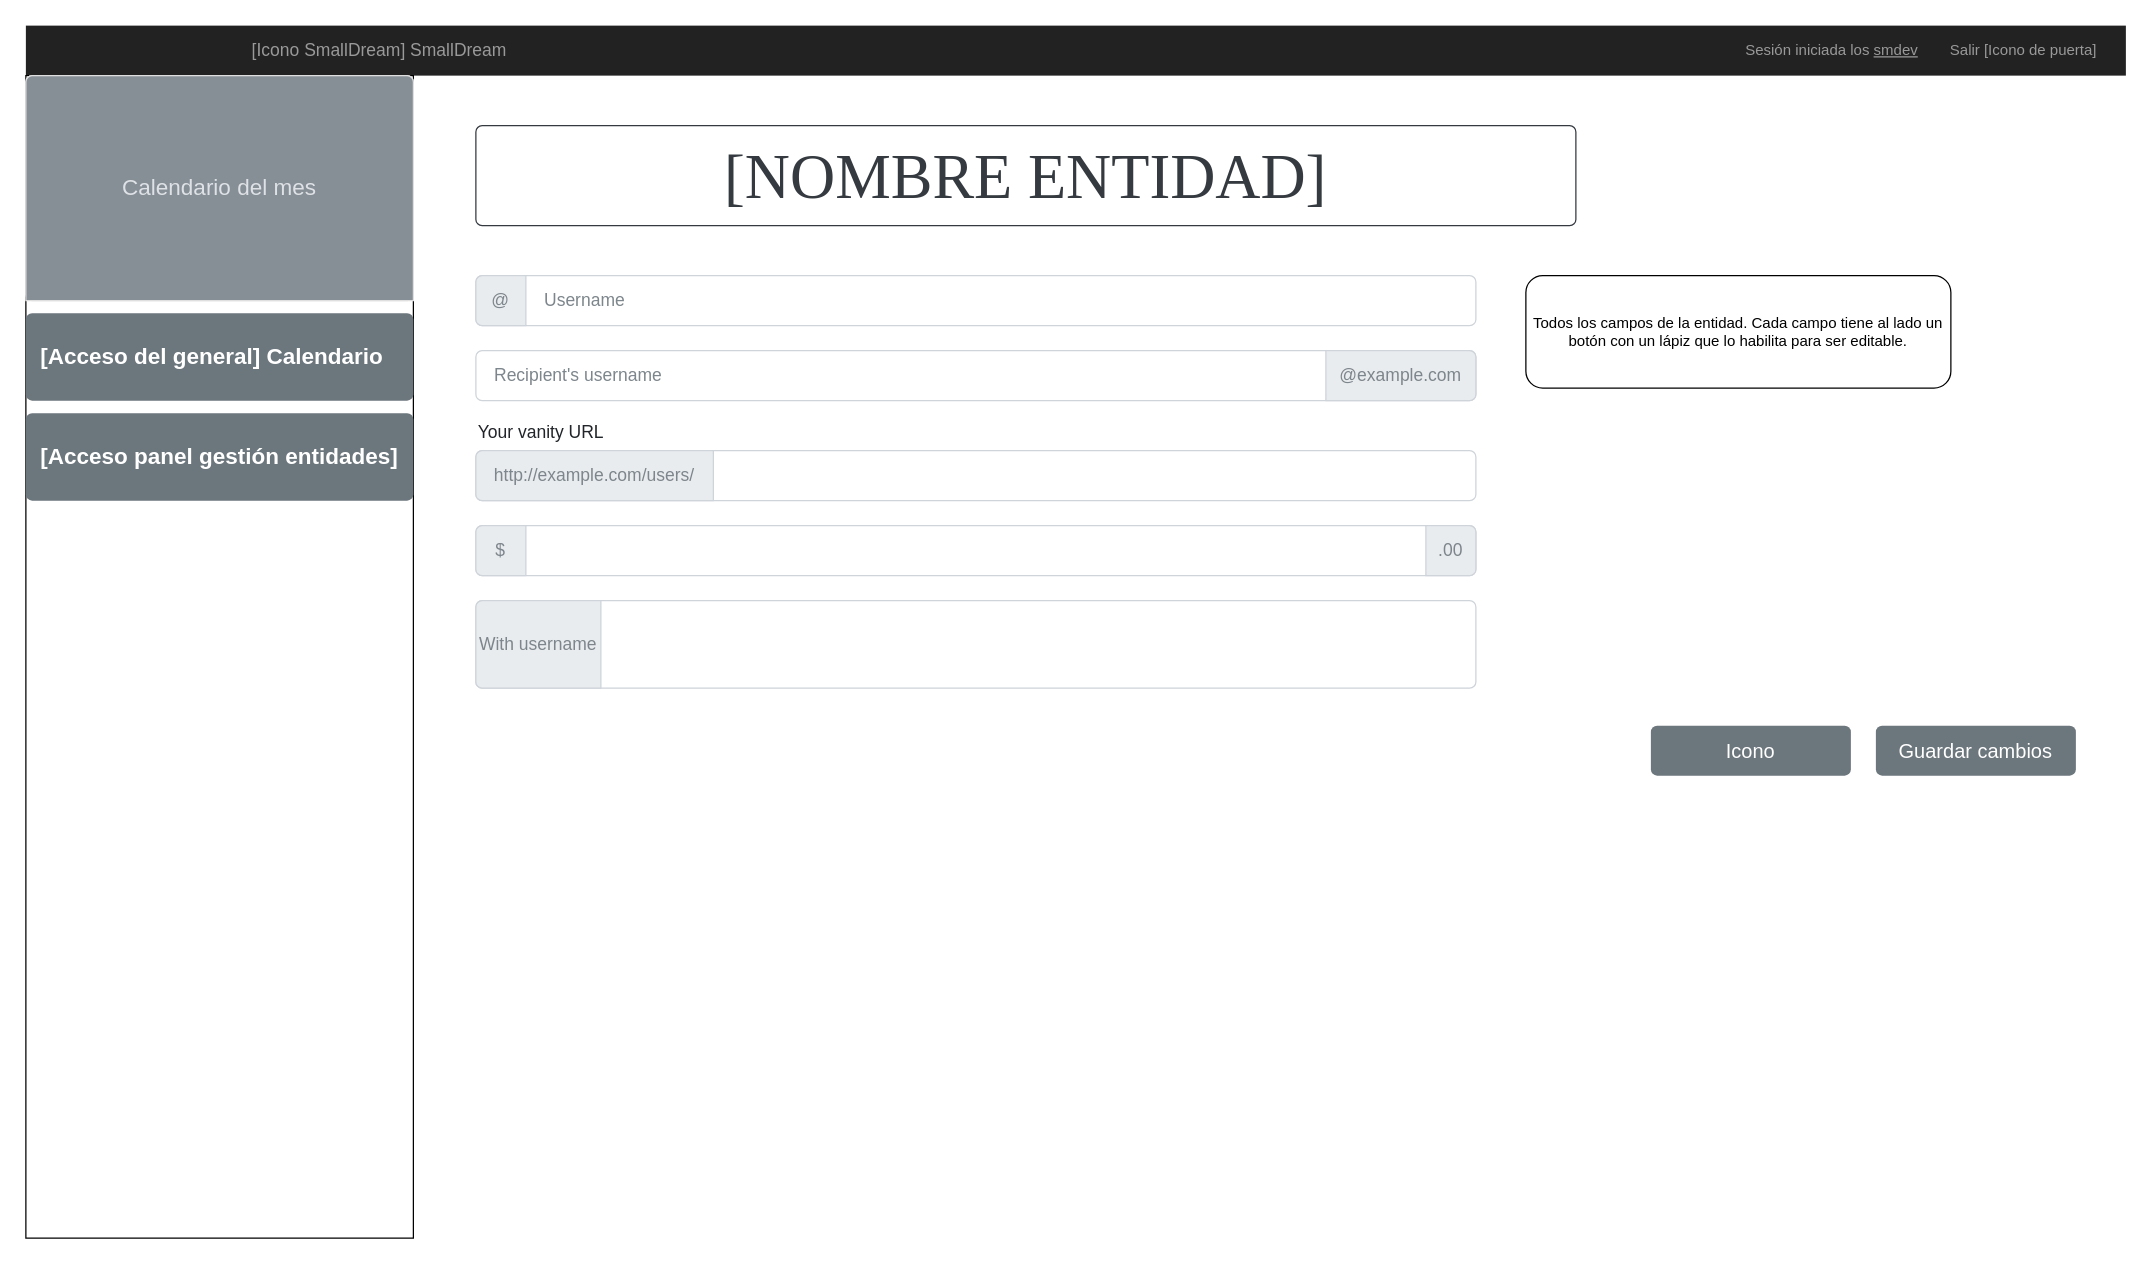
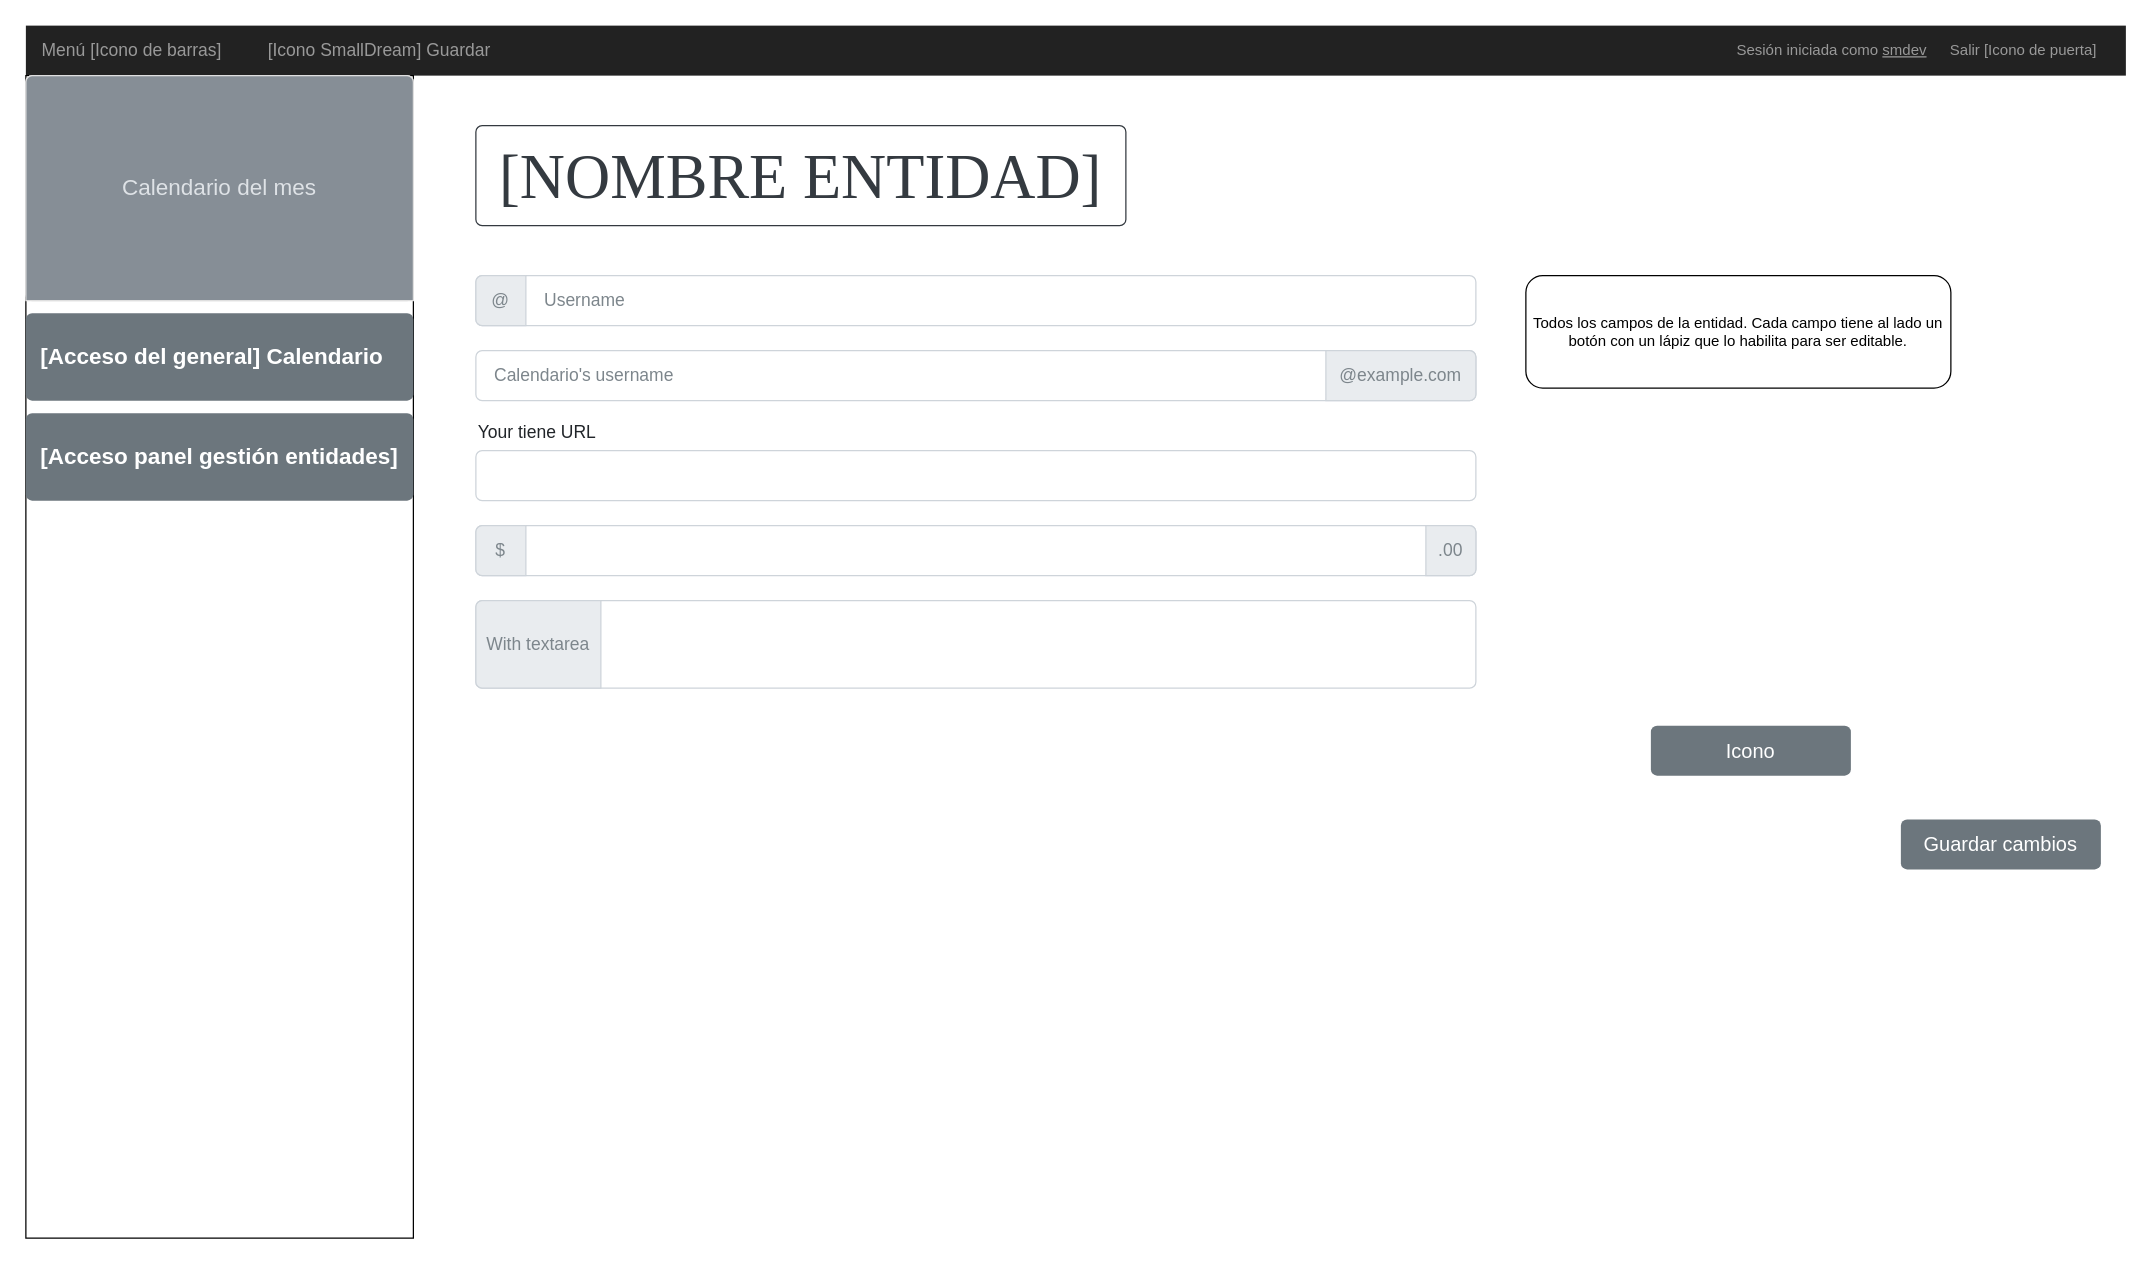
+ <mxCell id="3" value="Menú [Icono de barras]" style="html=1;shadow=0;dashed=0;fillColor=none;strokeColor=none;shape=mxgraph.bootstrap.rect;fontColor=#999999;fontSize=14;whiteSpace=wrap;" vertex="1" parent="2"><mxGeometry width="170" height="40" as="geometry" /></mxCell>
- <mxCell id="6" value="[Icono SmallDream] SmallDream" style="html=1;shadow=0;dashed=0;fillColor=none;strokeColor=none;shape=mxgraph.bootstrap.rect;fontColor=#999999;fontSize=14;whiteSpace=wrap;" vertex="1" parent="2"><mxGeometry x="170" width="226.26" height="40" as="geometry" /></mxCell>
+ <mxCell id="6" value="[Icono SmallDream] Guardar" style="html=1;shadow=0;dashed=0;fillColor=none;strokeColor=none;shape=mxgraph.bootstrap.rect;fontColor=#999999;fontSize=14;whiteSpace=wrap;" vertex="1" parent="2"><mxGeometry x="170" width="226.26" height="40" as="geometry" /></mxCell>
- <mxCell id="4" value="Sesión iniciada los &lt;u&gt;smdev&lt;/u&gt;" style="html=1;shadow=0;dashed=0;fillColor=none;strokeColor=none;shape=mxgraph.bootstrap.rect;fontColor=#999999;whiteSpace=wrap;" vertex="1" parent="2"><mxGeometry x="1350" width="190.09" height="40" as="geometry" /></mxCell>
+ <mxCell id="4" value="Sesión iniciada como &lt;u&gt;smdev&lt;/u&gt;" style="html=1;shadow=0;dashed=0;fillColor=none;strokeColor=none;shape=mxgraph.bootstrap.rect;fontColor=#999999;whiteSpace=wrap;" vertex="1" parent="2"><mxGeometry x="1350" width="190.09" height="40" as="geometry" /></mxCell>
- <mxCell id="12" value="&lt;font style=&quot;font-size: 50px&quot;&gt;[NOMBRE ENTIDAD]&lt;/font&gt;" style="html=1;shadow=0;dashed=0;shape=mxgraph.bootstrap.rrect;rSize=5;strokeColor=#343A40;strokeWidth=1;fillColor=none;fontColor=#343A40;whiteSpace=wrap;align=center;verticalAlign=middle;spacingLeft=0;fontStyle=0;fontSize=16;spacing=5;fontFamily=Consolas;" vertex="1" parent="1"><mxGeometry x="380" y="100" width="880" height="80" as="geometry" /></mxCell>
+ <mxCell id="12" value="&lt;font style=&quot;font-size: 50px&quot;&gt;[NOMBRE ENTIDAD]&lt;/font&gt;" style="html=1;shadow=0;dashed=0;shape=mxgraph.bootstrap.rrect;rSize=5;strokeColor=#343A40;strokeWidth=1;fillColor=none;fontColor=#343A40;whiteSpace=wrap;align=center;verticalAlign=middle;spacingLeft=0;fontStyle=0;fontSize=16;spacing=5;fontFamily=Consolas;" vertex="1" parent="1"><mxGeometry x="380" y="100" width="520" height="80" as="geometry" /></mxCell>
- <mxCell id="15" value="Recipient's username" style="html=1;shadow=0;dashed=0;shape=mxgraph.bootstrap.rrect;rSize=5;strokeColor=#CED4DA;html=1;whiteSpace=wrap;fillColor=#FFFFFF;fontColor=#7D868C;align=left;spacingLeft=0;spacing=15;fontSize=14;" vertex="1" parent="1"><mxGeometry x="380" y="280" width="800" height="40" as="geometry" /></mxCell>
+ <mxCell id="15" value="Calendario's username" style="html=1;shadow=0;dashed=0;shape=mxgraph.bootstrap.rrect;rSize=5;strokeColor=#CED4DA;html=1;whiteSpace=wrap;fillColor=#FFFFFF;fontColor=#7D868C;align=left;spacingLeft=0;spacing=15;fontSize=14;" vertex="1" parent="1"><mxGeometry x="380" y="280" width="800" height="40" as="geometry" /></mxCell>
- <mxCell id="17" value="Your vanity URL" style="html=1;shadow=0;dashed=0;shape=mxgraph.bootstrap.rrect;rSize=5;strokeColor=none;html=1;whiteSpace=wrap;fillColor=none;fontColor=#212529;align=left;spacingLeft=0;fontSize=14;" vertex="1" parent="1"><mxGeometry x="380" y="330" width="200" height="30" as="geometry" /></mxCell>
+ <mxCell id="17" value="Your tiene URL" style="html=1;shadow=0;dashed=0;shape=mxgraph.bootstrap.rrect;rSize=5;strokeColor=none;html=1;whiteSpace=wrap;fillColor=none;fontColor=#212529;align=left;spacingLeft=0;fontSize=14;" vertex="1" parent="1"><mxGeometry x="380" y="330" width="200" height="30" as="geometry" /></mxCell>
- <mxCell id="19" value="http://example.com/users/" style="html=1;shadow=0;dashed=0;shape=mxgraph.bootstrap.leftButton;strokeColor=inherit;gradientColor=inherit;fontColor=inherit;fillColor=#E9ECEF;rSize=5;perimeter=none;whiteSpace=wrap;resizeHeight=1;fontSize=14;" vertex="1" parent="18"><mxGeometry width="190" height="40" as="geometry" /></mxCell>
- <mxCell id="24" value="With username" style="html=1;shadow=0;dashed=0;shape=mxgraph.bootstrap.leftButton;strokeColor=inherit;gradientColor=inherit;fontColor=inherit;fillColor=#E9ECEF;rSize=5;perimeter=none;whiteSpace=wrap;resizeHeight=1;fontSize=14;" vertex="1" parent="23"><mxGeometry width="100" height="70" as="geometry" /></mxCell>
+ <mxCell id="24" value="With textarea" style="html=1;shadow=0;dashed=0;shape=mxgraph.bootstrap.leftButton;strokeColor=inherit;gradientColor=inherit;fontColor=inherit;fillColor=#E9ECEF;rSize=5;perimeter=none;whiteSpace=wrap;resizeHeight=1;fontSize=14;" vertex="1" parent="23"><mxGeometry width="100" height="70" as="geometry" /></mxCell>
- <mxCell id="26" value="Guardar cambios" style="html=1;shadow=0;dashed=0;shape=mxgraph.bootstrap.rrect;rSize=5;strokeColor=none;strokeWidth=1;fillColor=#6C767D;fontColor=#FFFFFF;whiteSpace=wrap;align=center;verticalAlign=middle;spacingLeft=0;fontStyle=0;fontSize=16;spacing=5;" vertex="1" parent="1"><mxGeometry x="1500" y="580" width="160" height="40" as="geometry" /></mxCell>
+ <mxCell id="26" value="Guardar cambios" style="html=1;shadow=0;dashed=0;shape=mxgraph.bootstrap.rrect;rSize=5;strokeColor=none;strokeWidth=1;fillColor=#6C767D;fontColor=#FFFFFF;whiteSpace=wrap;align=center;verticalAlign=middle;spacingLeft=0;fontStyle=0;fontSize=16;spacing=5;" vertex="1" parent="1"><mxGeometry x="1520" y="655" width="160" height="40" as="geometry" /></mxCell>
